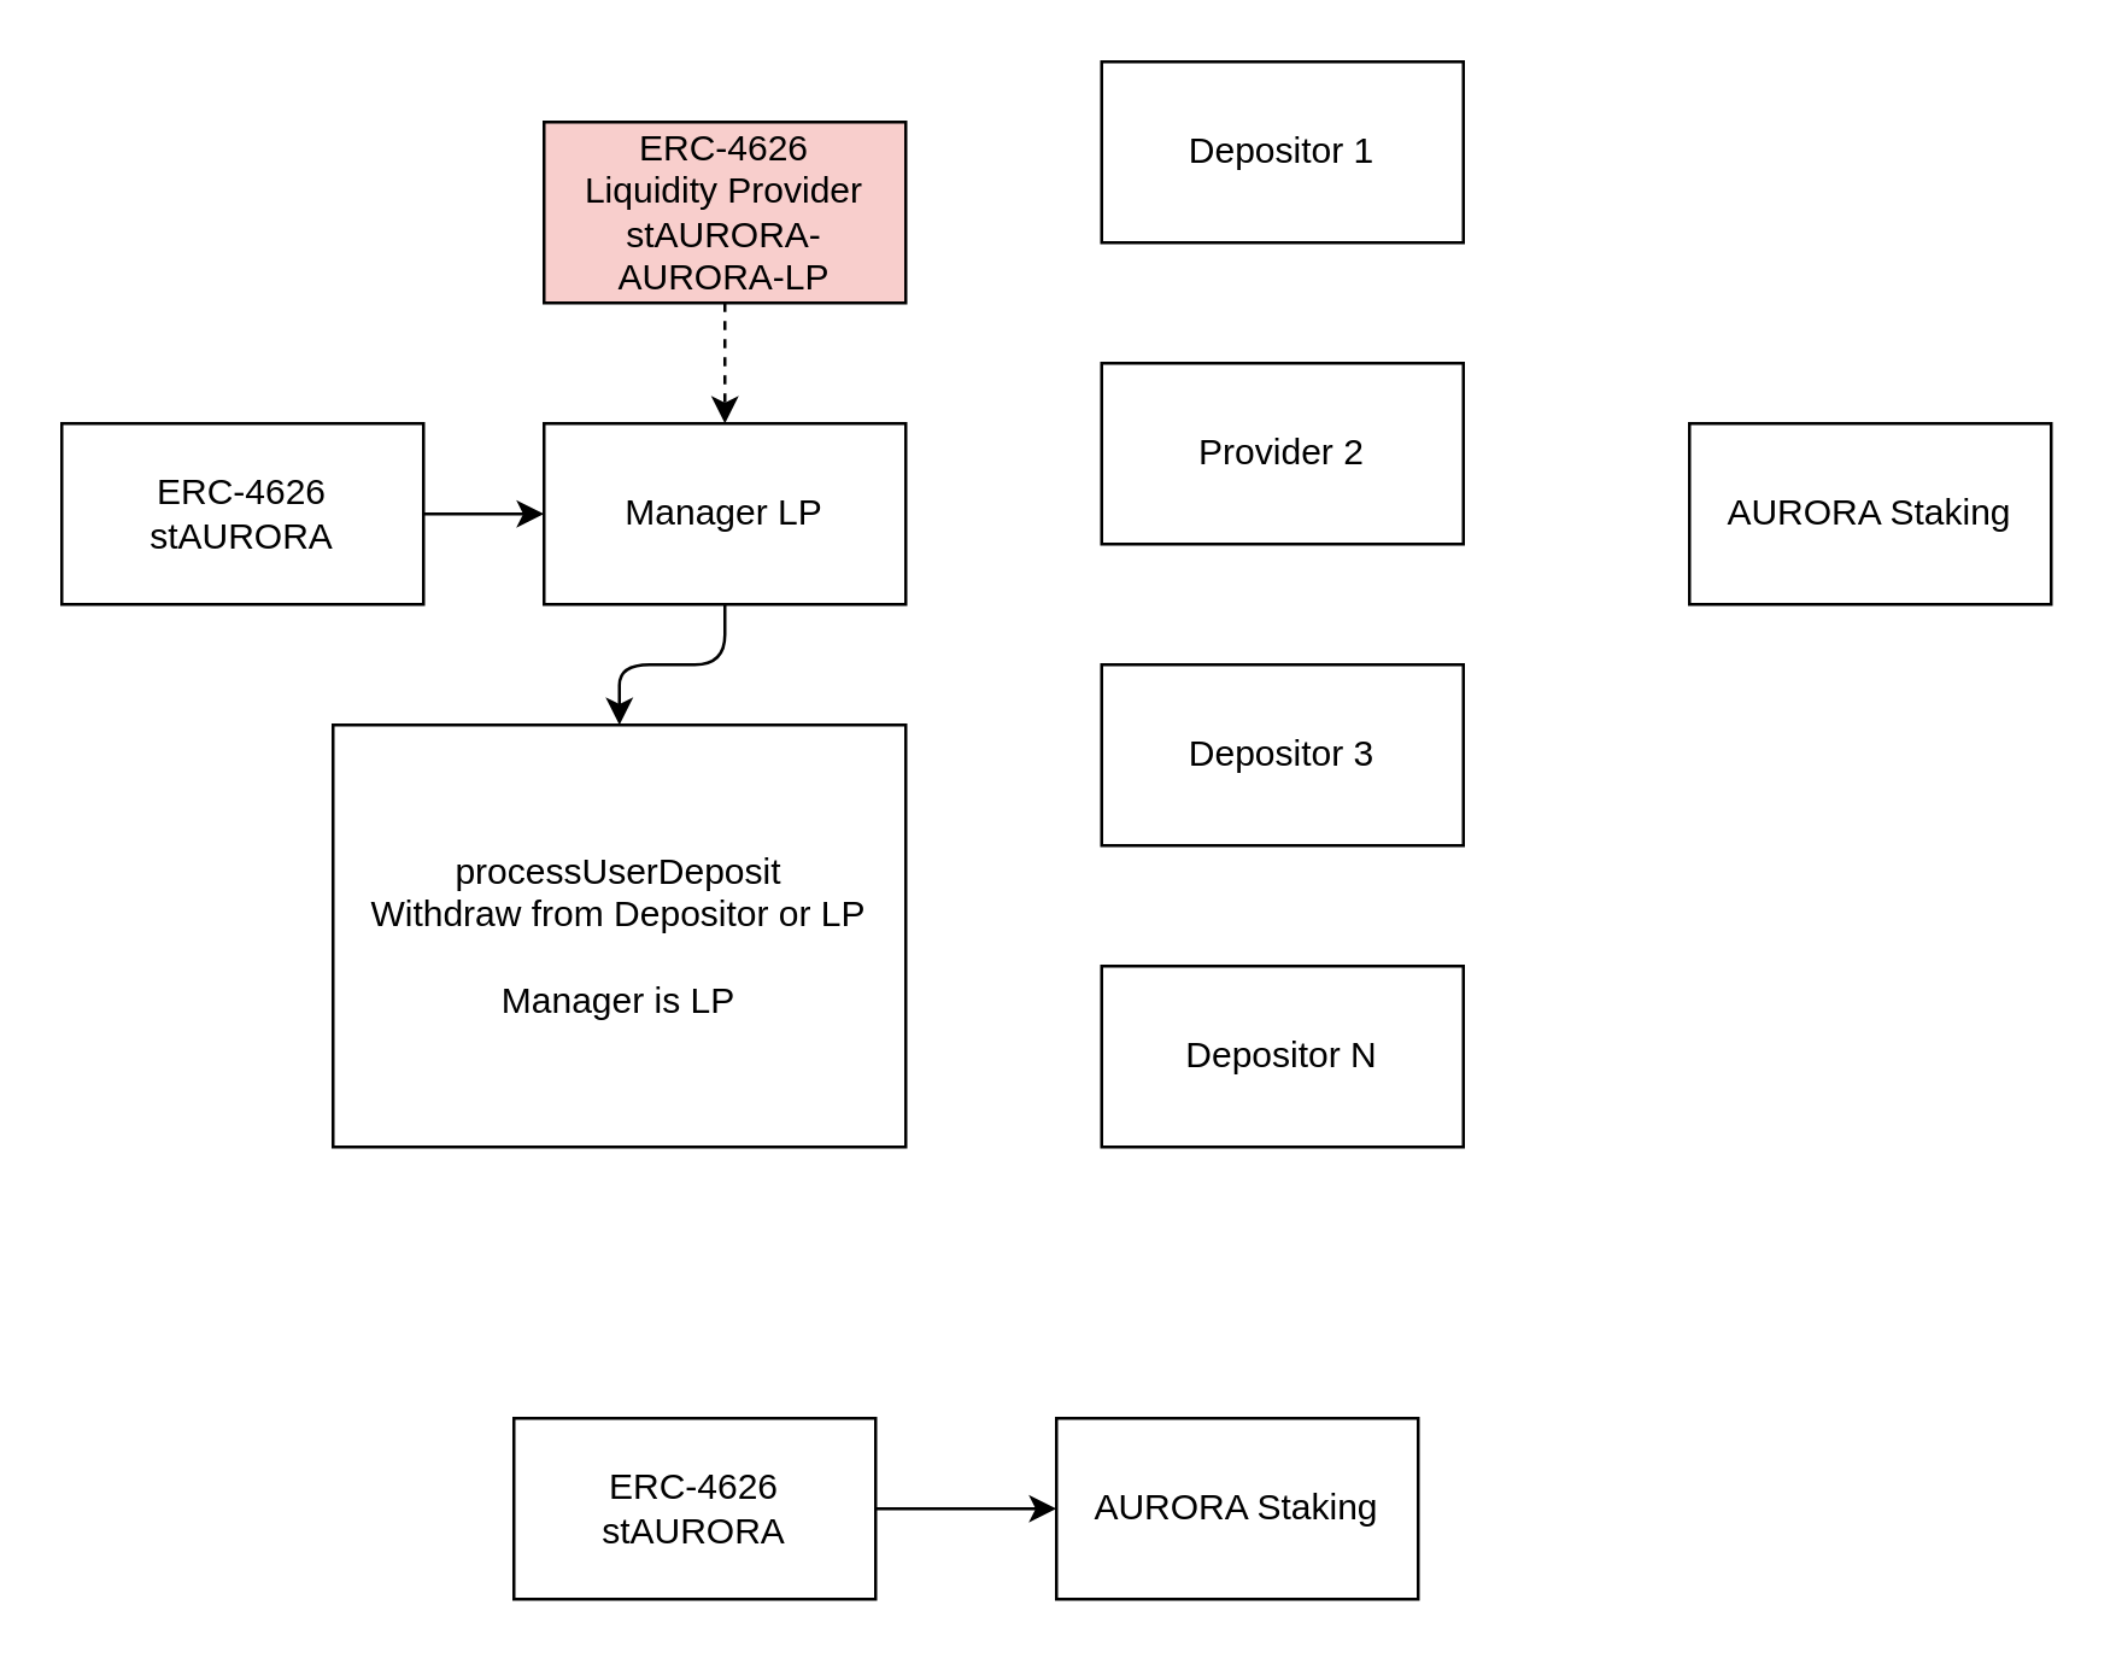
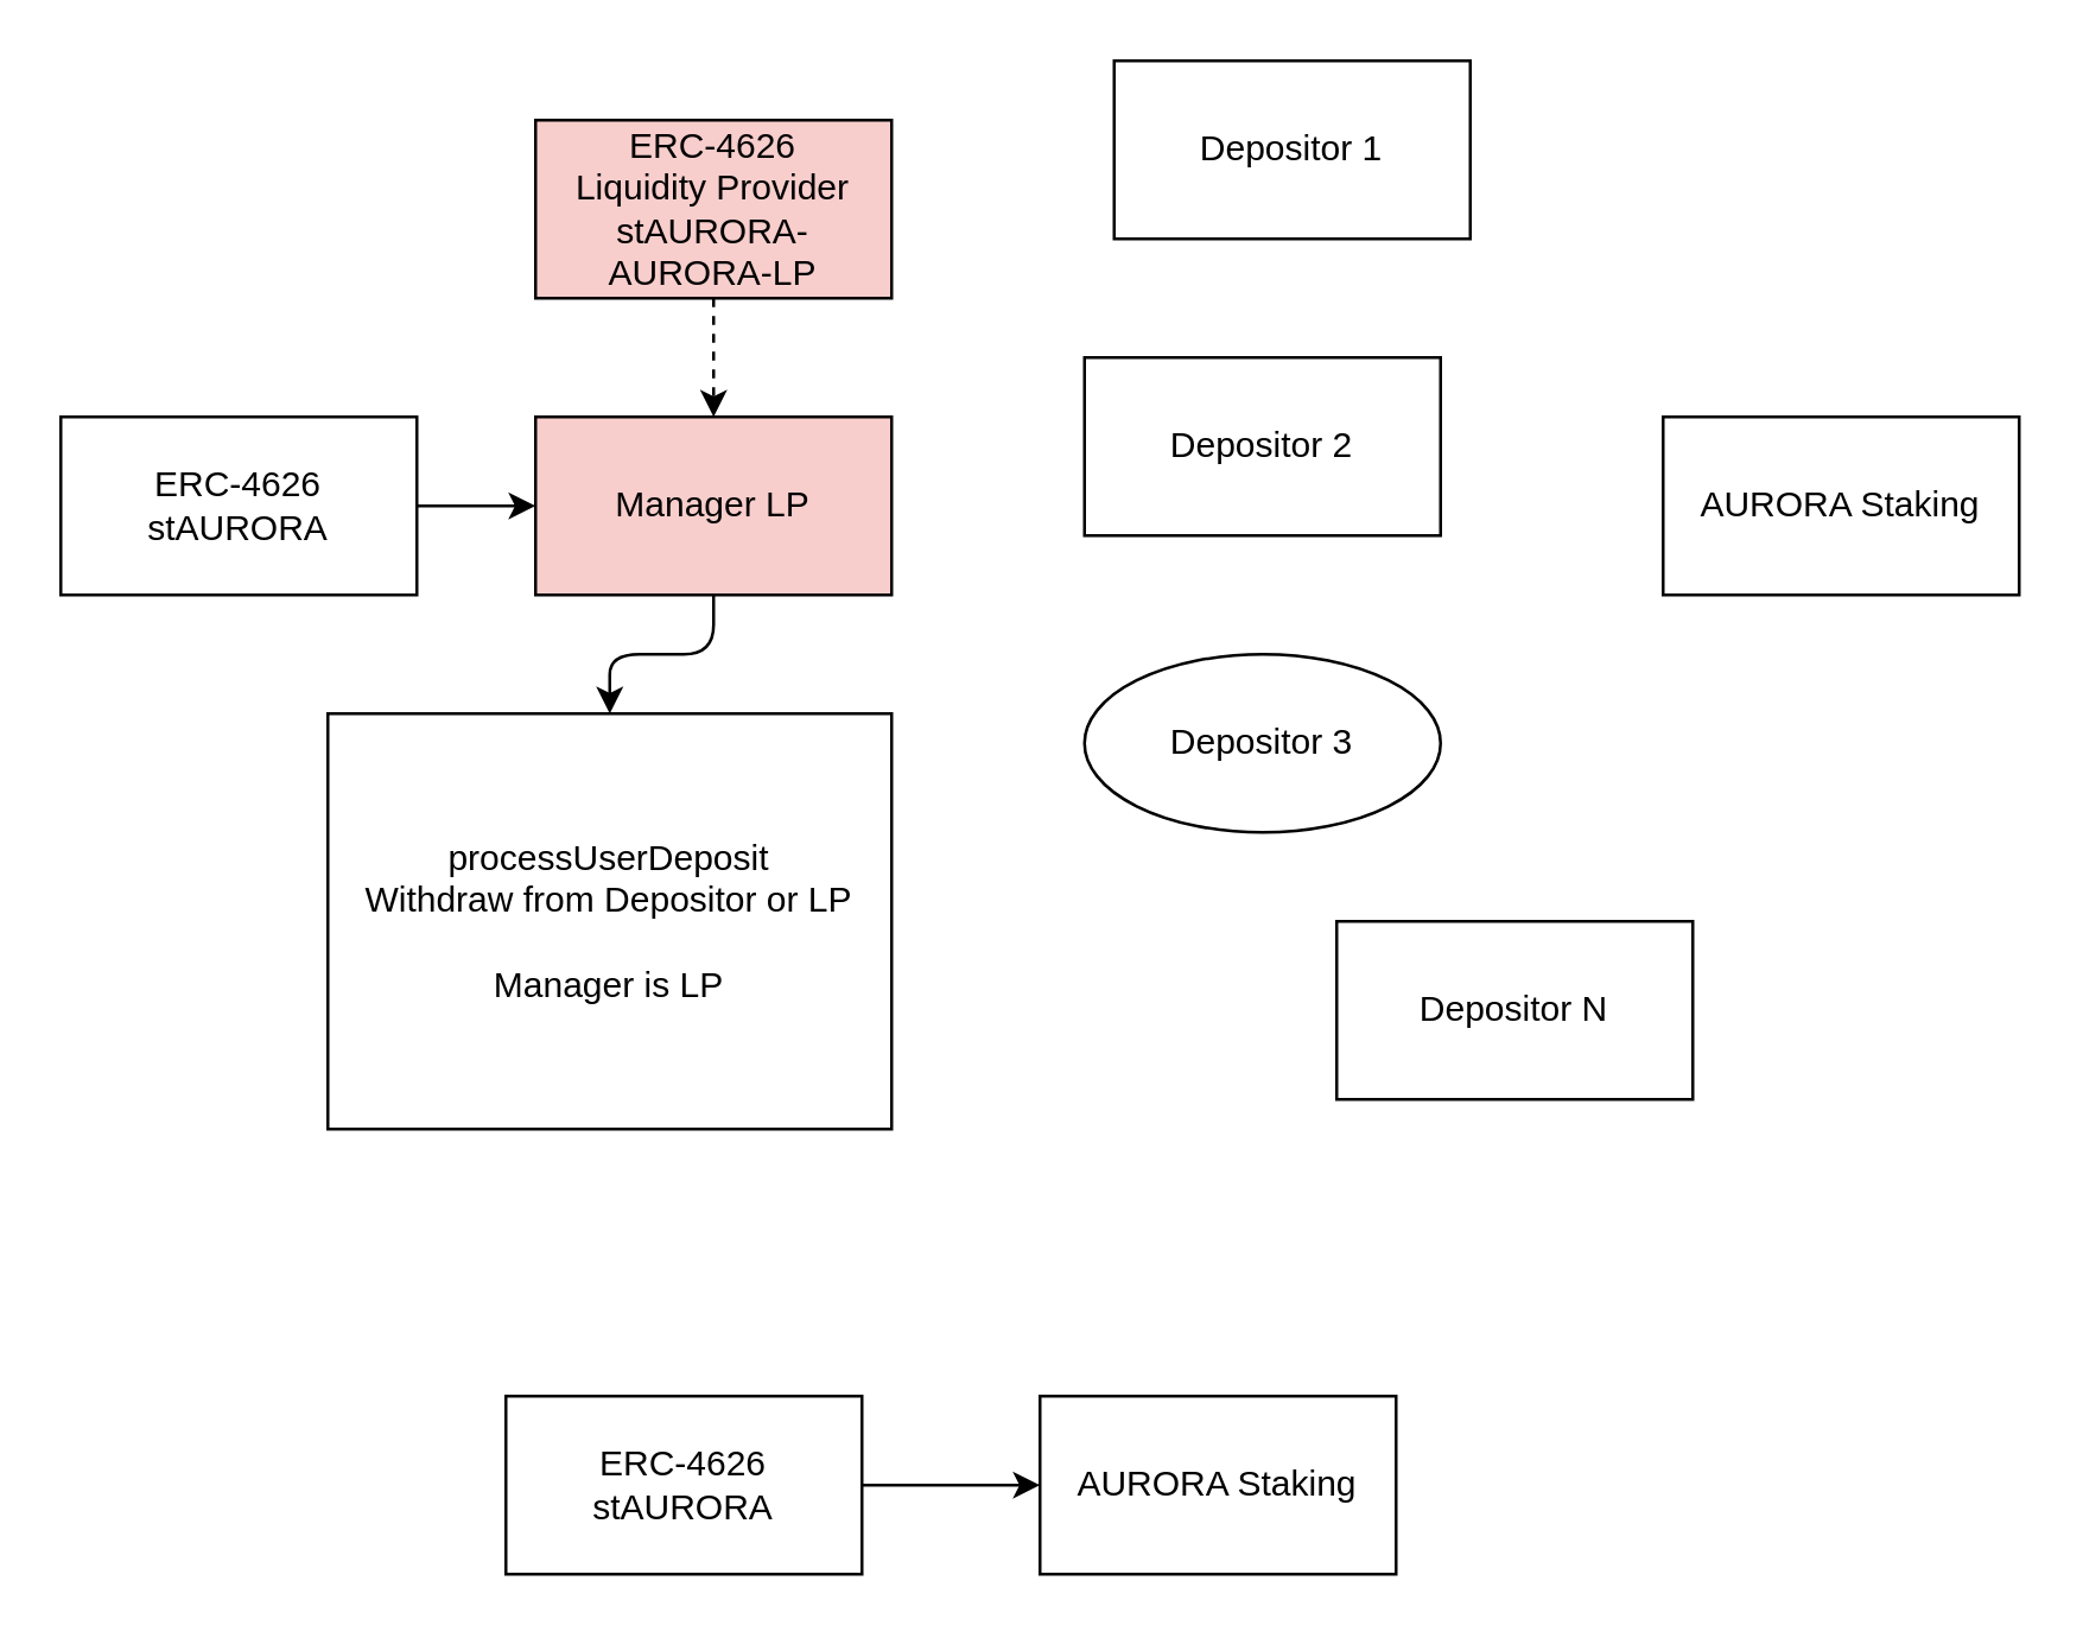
- <mxCell id="7" value="Depositor 1" style="whiteSpace=wrap;html=1;" parent="1" vertex="1"><mxGeometry x="365" y="20" width="120" height="60" as="geometry" /></mxCell>
+ <mxCell id="7" value="Depositor 1" style="whiteSpace=wrap;html=1;" parent="1" vertex="1"><mxGeometry x="375" y="20" width="120" height="60" as="geometry" /></mxCell>
- <mxCell id="10" value="Provider 2" style="whiteSpace=wrap;html=1;" parent="1" vertex="1"><mxGeometry x="365" y="120" width="120" height="60" as="geometry" /></mxCell>
+ <mxCell id="10" value="Depositor 2" style="whiteSpace=wrap;html=1;" parent="1" vertex="1"><mxGeometry x="365" y="120" width="120" height="60" as="geometry" /></mxCell>
- <mxCell id="6" value="Manager LP&lt;br&gt;" style="whiteSpace=wrap;html=1;" parent="1" vertex="1"><mxGeometry x="180" y="140" width="120" height="60" as="geometry" /></mxCell>
+ <mxCell id="6" value="Manager LP&lt;br&gt;" style="whiteSpace=wrap;html=1;fillColor=#f8cecc;" parent="1" vertex="1"><mxGeometry x="180" y="140" width="120" height="60" as="geometry" /></mxCell>
- <mxCell id="9" value="Depositor 3" style="whiteSpace=wrap;html=1;" parent="1" vertex="1"><mxGeometry x="365" y="220" width="120" height="60" as="geometry" /></mxCell>
+ <mxCell id="9" value="Depositor 3" style="ellipse;whiteSpace=wrap;html=1;" parent="1" vertex="1"><mxGeometry x="365" y="220" width="120" height="60" as="geometry" /></mxCell>
- <mxCell id="8" value="Depositor N" style="whiteSpace=wrap;html=1;" parent="1" vertex="1"><mxGeometry x="365" y="320" width="120" height="60" as="geometry" /></mxCell>
+ <mxCell id="8" value="Depositor N" style="whiteSpace=wrap;html=1;" parent="1" vertex="1"><mxGeometry x="450" y="310" width="120" height="60" as="geometry" /></mxCell>
